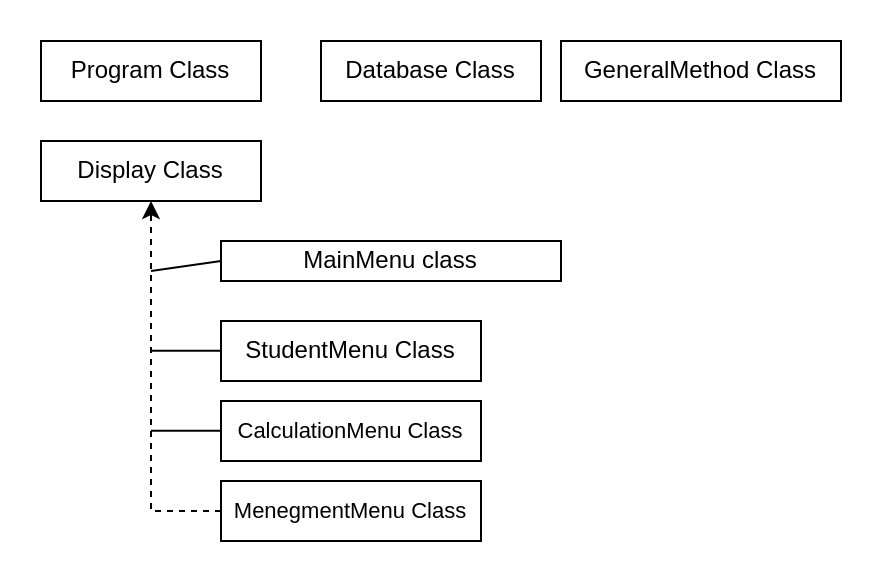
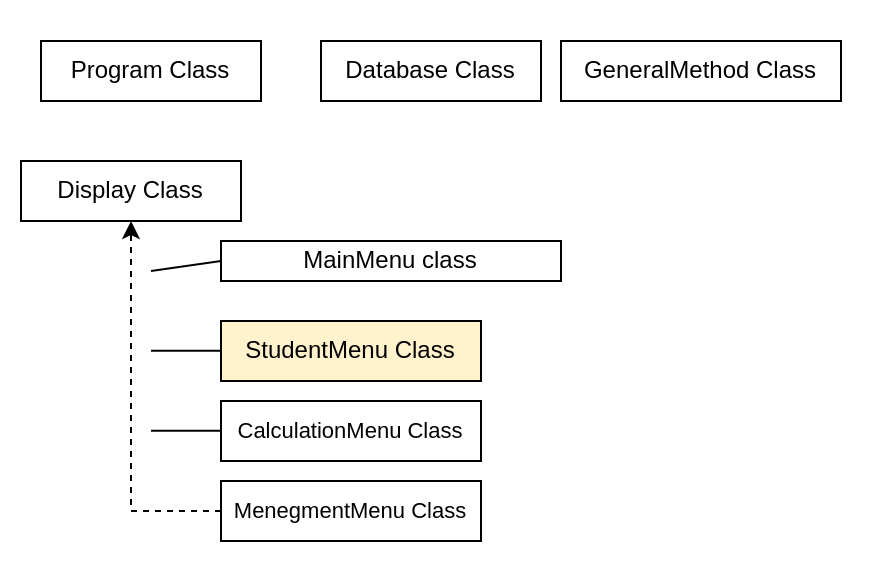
- <mxCell id="3" value="Display Class" style="rounded=0;whiteSpace=wrap;html=1;" vertex="1" parent="1"><mxGeometry x="20" y="70" width="110" height="30" as="geometry" /></mxCell>
+ <mxCell id="3" value="Display Class" style="rounded=0;whiteSpace=wrap;html=1;" vertex="1" parent="1"><mxGeometry x="10" y="80" width="110" height="30" as="geometry" /></mxCell>
- <mxCell id="5" value="StudentMenu Class" style="rounded=0;whiteSpace=wrap;html=1;align=center;" vertex="1" parent="1"><mxGeometry x="110" y="160" width="130" height="30" as="geometry" /></mxCell>
+ <mxCell id="5" value="StudentMenu Class" style="rounded=0;whiteSpace=wrap;html=1;align=center;fillColor=#fff2cc;" vertex="1" parent="1"><mxGeometry x="110" y="160" width="130" height="30" as="geometry" /></mxCell>
